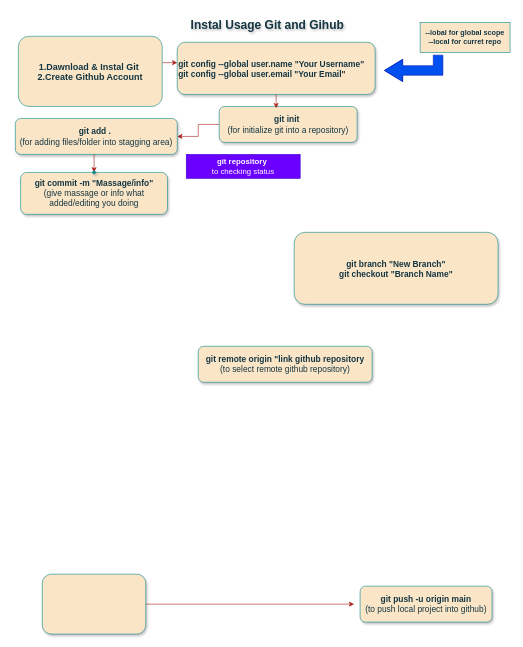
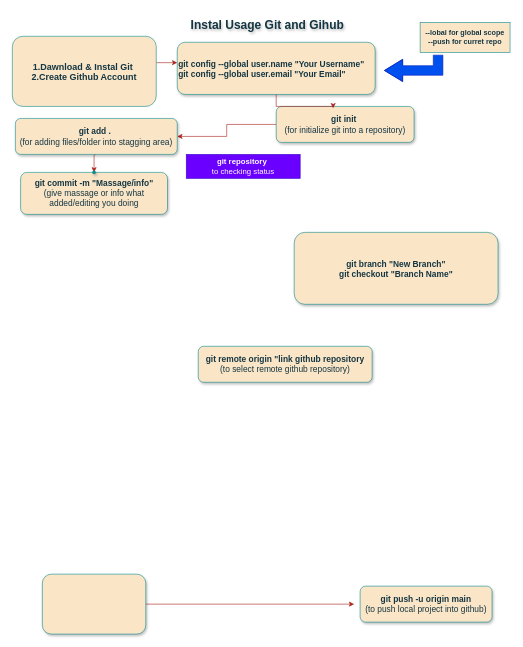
- <mxCell id="6" value="--lobal for global scope&lt;div&gt;--local for curret repo&lt;/div&gt;" style="text;html=1;align=center;verticalAlign=middle;whiteSpace=wrap;rounded=0;fontStyle=1;fillColor=#FAE5C7;strokeColor=#0F8B8D;fontColor=#143642;labelBackgroundColor=none;" vertex="1" parent="1"><mxGeometry x="700" y="37" width="150" height="50" as="geometry" /></mxCell>
+ <mxCell id="6" value="--lobal for global scope&lt;div&gt;--push for curret repo&lt;/div&gt;" style="text;html=1;align=center;verticalAlign=middle;whiteSpace=wrap;rounded=0;fontStyle=1;fillColor=#FAE5C7;strokeColor=#0F8B8D;fontColor=#143642;labelBackgroundColor=none;" vertex="1" parent="1"><mxGeometry x="700" y="37" width="150" height="50" as="geometry" /></mxCell>
- <mxCell id="4" value="&lt;b&gt;&lt;font style=&quot;font-size: 15px;&quot;&gt;1.Dawnload &amp;amp; Instal Git&amp;nbsp;&lt;/font&gt;&lt;/b&gt;&lt;div&gt;&lt;b&gt;&lt;font style=&quot;font-size: 15px;&quot;&gt;2.Create Github Account&lt;/font&gt;&lt;/b&gt;&lt;/div&gt;" style="rounded=1;whiteSpace=wrap;html=1;align=center;labelBackgroundColor=none;fillColor=#FAE5C7;strokeColor=#0F8B8D;fontColor=#143642;" vertex="1" parent="1"><mxGeometry x="30" y="60" width="240" height="117" as="geometry" /></mxCell>
+ <mxCell id="4" value="&lt;b&gt;&lt;font style=&quot;font-size: 15px;&quot;&gt;1.Dawnload &amp;amp; Instal Git&amp;nbsp;&lt;/font&gt;&lt;/b&gt;&lt;div&gt;&lt;b&gt;&lt;font style=&quot;font-size: 15px;&quot;&gt;2.Create Github Account&lt;/font&gt;&lt;/b&gt;&lt;/div&gt;" style="rounded=1;whiteSpace=wrap;html=1;align=center;labelBackgroundColor=none;fillColor=#FAE5C7;strokeColor=#0F8B8D;fontColor=#143642;" vertex="1" parent="1"><mxGeometry y="60" width="240" height="117" as="geometry" x="20" /></mxCell>
- <mxCell id="9" value="git init&amp;nbsp;&lt;div&gt;&lt;span style=&quot;font-weight: normal;&quot;&gt;(for initialize git into a repository)&lt;/span&gt;&lt;/div&gt;" style="whiteSpace=wrap;html=1;fontSize=14;align=center;rounded=1;fontStyle=1;labelBorderColor=none;labelBackgroundColor=none;shadow=1;fillColor=#FAE5C7;strokeColor=#0F8B8D;fontColor=#143642;" vertex="1" parent="1"><mxGeometry x="365" y="177" width="230" height="60" as="geometry" /></mxCell>
+ <mxCell id="9" value="git init&amp;nbsp;&lt;div&gt;&lt;span style=&quot;font-weight: normal;&quot;&gt;(for initialize git into a repository)&lt;/span&gt;&lt;/div&gt;" style="whiteSpace=wrap;html=1;fontSize=14;align=center;rounded=1;fontStyle=1;labelBorderColor=none;labelBackgroundColor=none;shadow=1;fillColor=#FAE5C7;strokeColor=#0F8B8D;fontColor=#143642;" vertex="1" parent="1"><mxGeometry x="460" y="177" width="230" height="60" as="geometry" /></mxCell>
